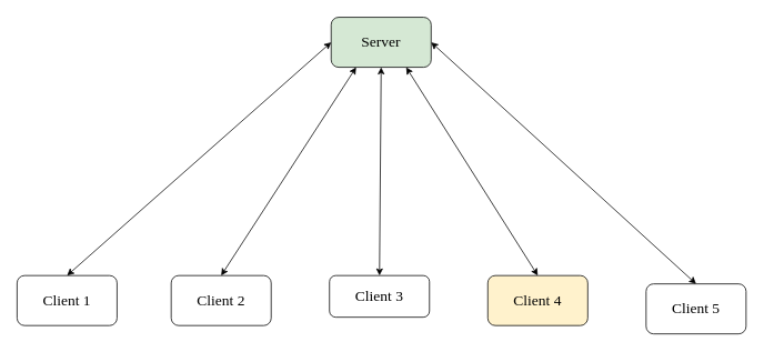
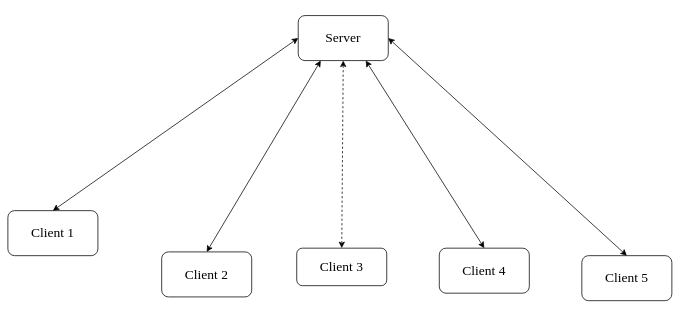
- <mxCell id="7" value="&lt;font style=&quot;font-size: 18px;&quot; face=&quot;Times New Roman&quot;&gt;Server&lt;/font&gt;" style="rounded=1;whiteSpace=wrap;html=1;fillColor=#d5e8d4;" vertex="1" parent="1"><mxGeometry x="397" y="20" width="120" height="60" as="geometry" /></mxCell>
+ <mxCell id="7" value="&lt;font style=&quot;font-size: 18px;&quot; face=&quot;Times New Roman&quot;&gt;Server&lt;/font&gt;" style="rounded=1;whiteSpace=wrap;html=1;" vertex="1" parent="1"><mxGeometry x="397" y="20" width="120" height="60" as="geometry" /></mxCell>
- <mxCell id="10" value="" style="endArrow=classic;startArrow=classic;html=1;rounded=0;entryX=0.5;entryY=1;entryDx=0;entryDy=0;exitX=0.5;exitY=0;exitDx=0;exitDy=0;" edge="1" parent="1" source="6" target="7"><mxGeometry width="50" height="50" relative="1" as="geometry"><mxPoint x="442" y="360" as="sourcePoint" /><mxPoint x="634" y="110" as="targetPoint" /></mxGeometry></mxCell>
+ <mxCell id="10" value="" style="endArrow=classic;startArrow=classic;html=1;rounded=0;entryX=0.5;entryY=1;entryDx=0;entryDy=0;exitX=0.5;exitY=0;exitDx=0;exitDy=0;dashed=1;" edge="1" parent="1" source="6" target="7"><mxGeometry width="50" height="50" relative="1" as="geometry"><mxPoint x="442" y="360" as="sourcePoint" /><mxPoint x="634" y="110" as="targetPoint" /></mxGeometry></mxCell>
- <mxCell id="2" value="&lt;font style=&quot;font-size: 18px;&quot; face=&quot;Times New Roman&quot;&gt;Client 1&lt;/font&gt;" style="rounded=1;whiteSpace=wrap;html=1;" vertex="1" parent="1"><mxGeometry x="20" y="330" width="120" height="60" as="geometry" /></mxCell>
+ <mxCell id="2" value="&lt;font style=&quot;font-size: 18px;&quot; face=&quot;Times New Roman&quot;&gt;Client 1&lt;/font&gt;" style="rounded=1;whiteSpace=wrap;html=1;" vertex="1" parent="1"><mxGeometry x="10" y="280" width="120" height="60" as="geometry" /></mxCell>
- <mxCell id="5" value="&lt;font style=&quot;font-size: 18px;&quot; face=&quot;Times New Roman&quot;&gt;Client 2&lt;/font&gt;" style="rounded=1;whiteSpace=wrap;html=1;" vertex="1" parent="1"><mxGeometry x="205" y="330" width="120" height="60" as="geometry" /></mxCell>
+ <mxCell id="5" value="&lt;font style=&quot;font-size: 18px;&quot; face=&quot;Times New Roman&quot;&gt;Client 2&lt;/font&gt;" style="rounded=1;whiteSpace=wrap;html=1;" vertex="1" parent="1"><mxGeometry x="215" y="335" width="120" height="60" as="geometry" /></mxCell>
- <mxCell id="4" value="&lt;font style=&quot;font-size: 18px;&quot; face=&quot;Times New Roman&quot;&gt;Client 4&lt;/font&gt;" style="rounded=1;whiteSpace=wrap;html=1;fillColor=#fff2cc;" vertex="1" parent="1"><mxGeometry x="585" y="330" width="120" height="60" as="geometry" /></mxCell>
+ <mxCell id="4" value="&lt;font style=&quot;font-size: 18px;&quot; face=&quot;Times New Roman&quot;&gt;Client 4&lt;/font&gt;" style="rounded=1;whiteSpace=wrap;html=1;" vertex="1" parent="1"><mxGeometry x="585" y="330" width="120" height="60" as="geometry" /></mxCell>
